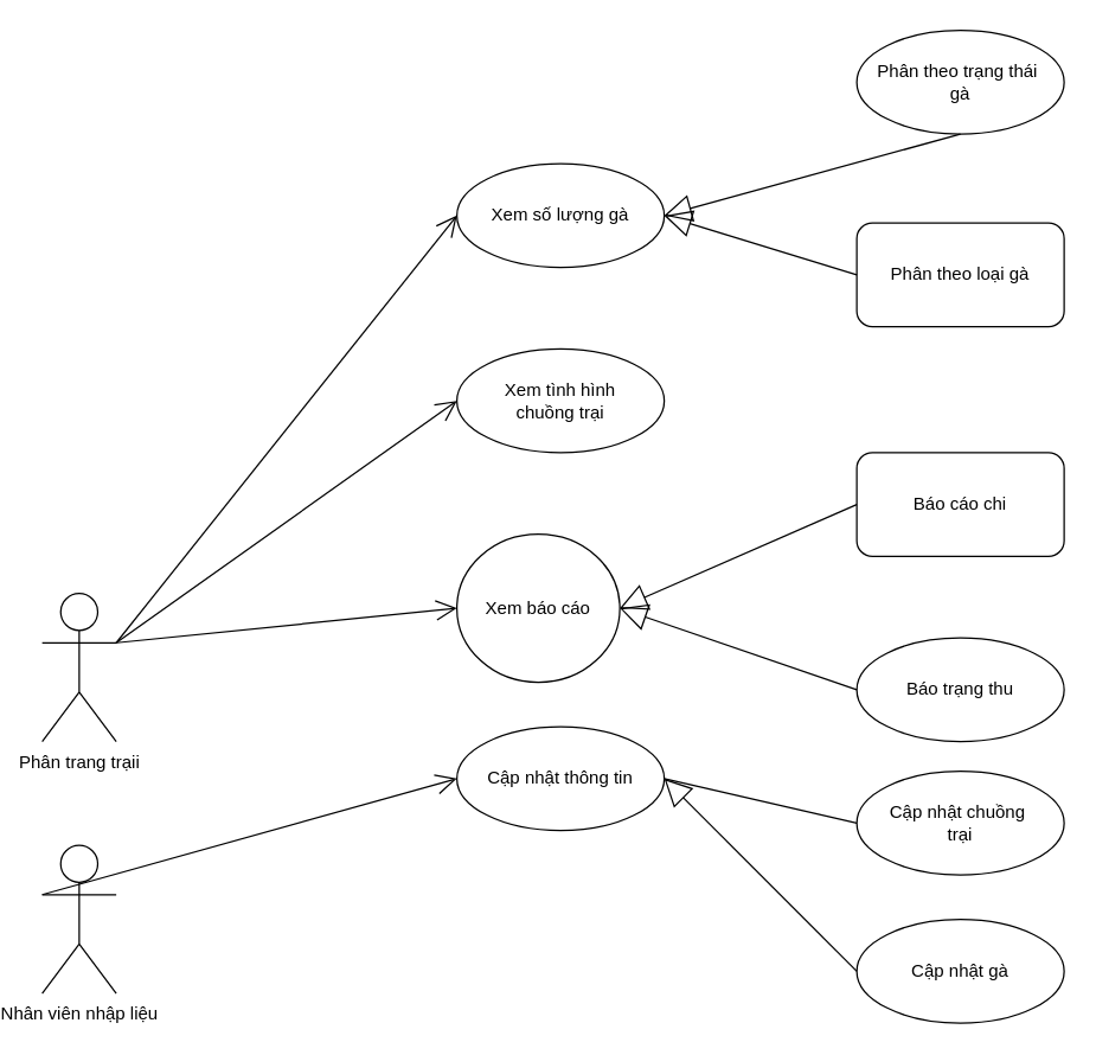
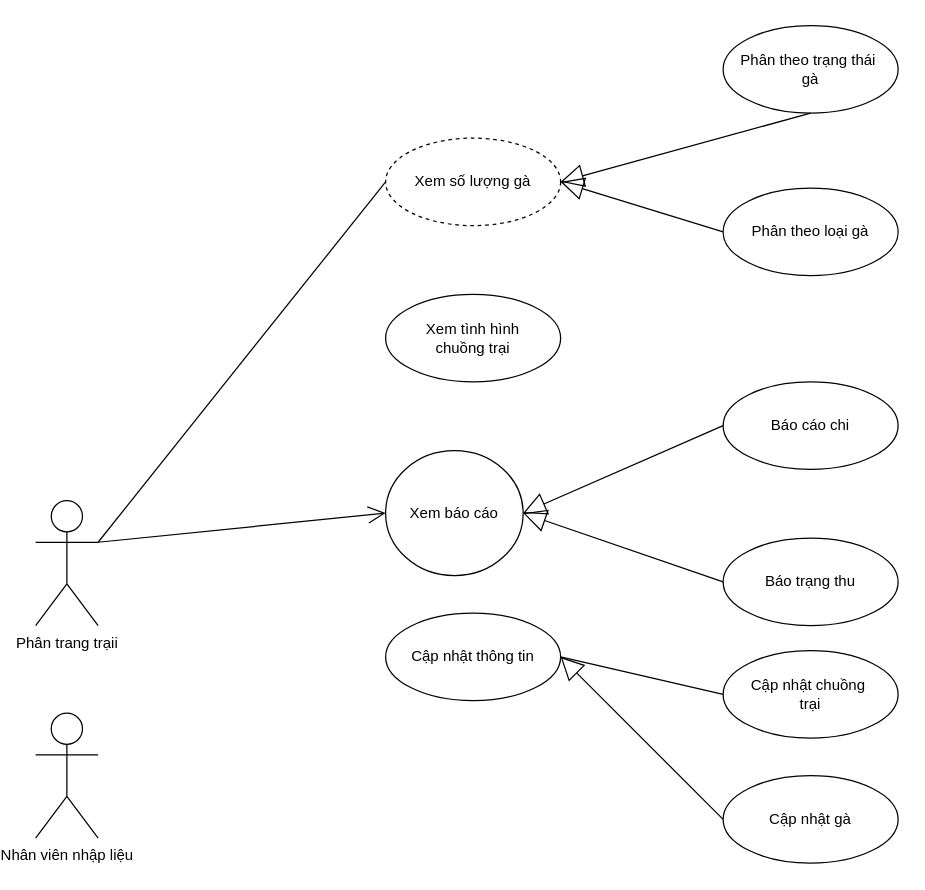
- <mxCell id="2" value="Xem số lượng gà" style="ellipse;whiteSpace=wrap;html=1;" vertex="1" parent="1"><mxGeometry x="300" y="110" width="140" height="70" as="geometry" /></mxCell>
+ <mxCell id="2" value="Xem số lượng gà" style="ellipse;whiteSpace=wrap;html=1;dashed=1;" vertex="1" parent="1"><mxGeometry x="300" y="110" width="140" height="70" as="geometry" /></mxCell>
- <mxCell id="11" value="" style="endArrow=open;endFill=1;endSize=12;html=1;rounded=0;entryX=0;entryY=0.5;entryDx=0;entryDy=0;exitX=1;exitY=0.333;exitDx=0;exitDy=0;exitPerimeter=0;" edge="1" parent="1" source="3" target="2"><mxGeometry width="160" relative="1" as="geometry"><mxPoint x="80" y="430" as="sourcePoint" /><mxPoint x="320" y="290" as="targetPoint" /></mxGeometry></mxCell>
+ <mxCell id="11" value="" style="endArrow=none;endFill=1;endSize=12;html=1;rounded=0;entryX=0;entryY=0.5;entryDx=0;entryDy=0;exitX=1;exitY=0.333;exitDx=0;exitDy=0;exitPerimeter=0;" edge="1" parent="1" source="3" target="2"><mxGeometry width="160" relative="1" as="geometry"><mxPoint x="80" y="430" as="sourcePoint" /><mxPoint x="320" y="290" as="targetPoint" /></mxGeometry></mxCell>
- <mxCell id="6" value="Phân theo loại gà" style="whiteSpace=wrap;html=1;rounded=1;" vertex="1" parent="1"><mxGeometry x="570" y="150" width="140" height="70" as="geometry" /></mxCell>
+ <mxCell id="6" value="Phân theo loại gà" style="ellipse;whiteSpace=wrap;html=1;" vertex="1" parent="1"><mxGeometry x="570" y="150" width="140" height="70" as="geometry" /></mxCell>
- <mxCell id="22" value="Báo cáo chi" style="whiteSpace=wrap;html=1;rounded=1;" vertex="1" parent="1"><mxGeometry x="570" y="305" width="140" height="70" as="geometry" /></mxCell>
+ <mxCell id="22" value="Báo cáo chi" style="ellipse;whiteSpace=wrap;html=1;" vertex="1" parent="1"><mxGeometry x="570" y="305" width="140" height="70" as="geometry" /></mxCell>
- <mxCell id="9" value="" style="endArrow=open;endFill=1;endSize=12;html=1;rounded=0;entryX=0;entryY=0.5;entryDx=0;entryDy=0;exitX=1;exitY=0.333;exitDx=0;exitDy=0;exitPerimeter=0;" edge="1" parent="1" source="3" target="4"><mxGeometry width="160" relative="1" as="geometry"><mxPoint x="140" y="449.5" as="sourcePoint" /><mxPoint x="300" y="449.5" as="targetPoint" /></mxGeometry></mxCell>
- <mxCell id="21" value="" style="endArrow=open;endFill=1;endSize=12;html=1;rounded=0;entryX=0;entryY=0.5;entryDx=0;entryDy=0;exitX=0;exitY=0.333;exitDx=0;exitDy=0;exitPerimeter=0;" edge="1" parent="1" source="14" target="5"><mxGeometry width="160" relative="1" as="geometry"><mxPoint x="80" y="153.333" as="sourcePoint" /><mxPoint x="310" y="115" as="targetPoint" /></mxGeometry></mxCell>
